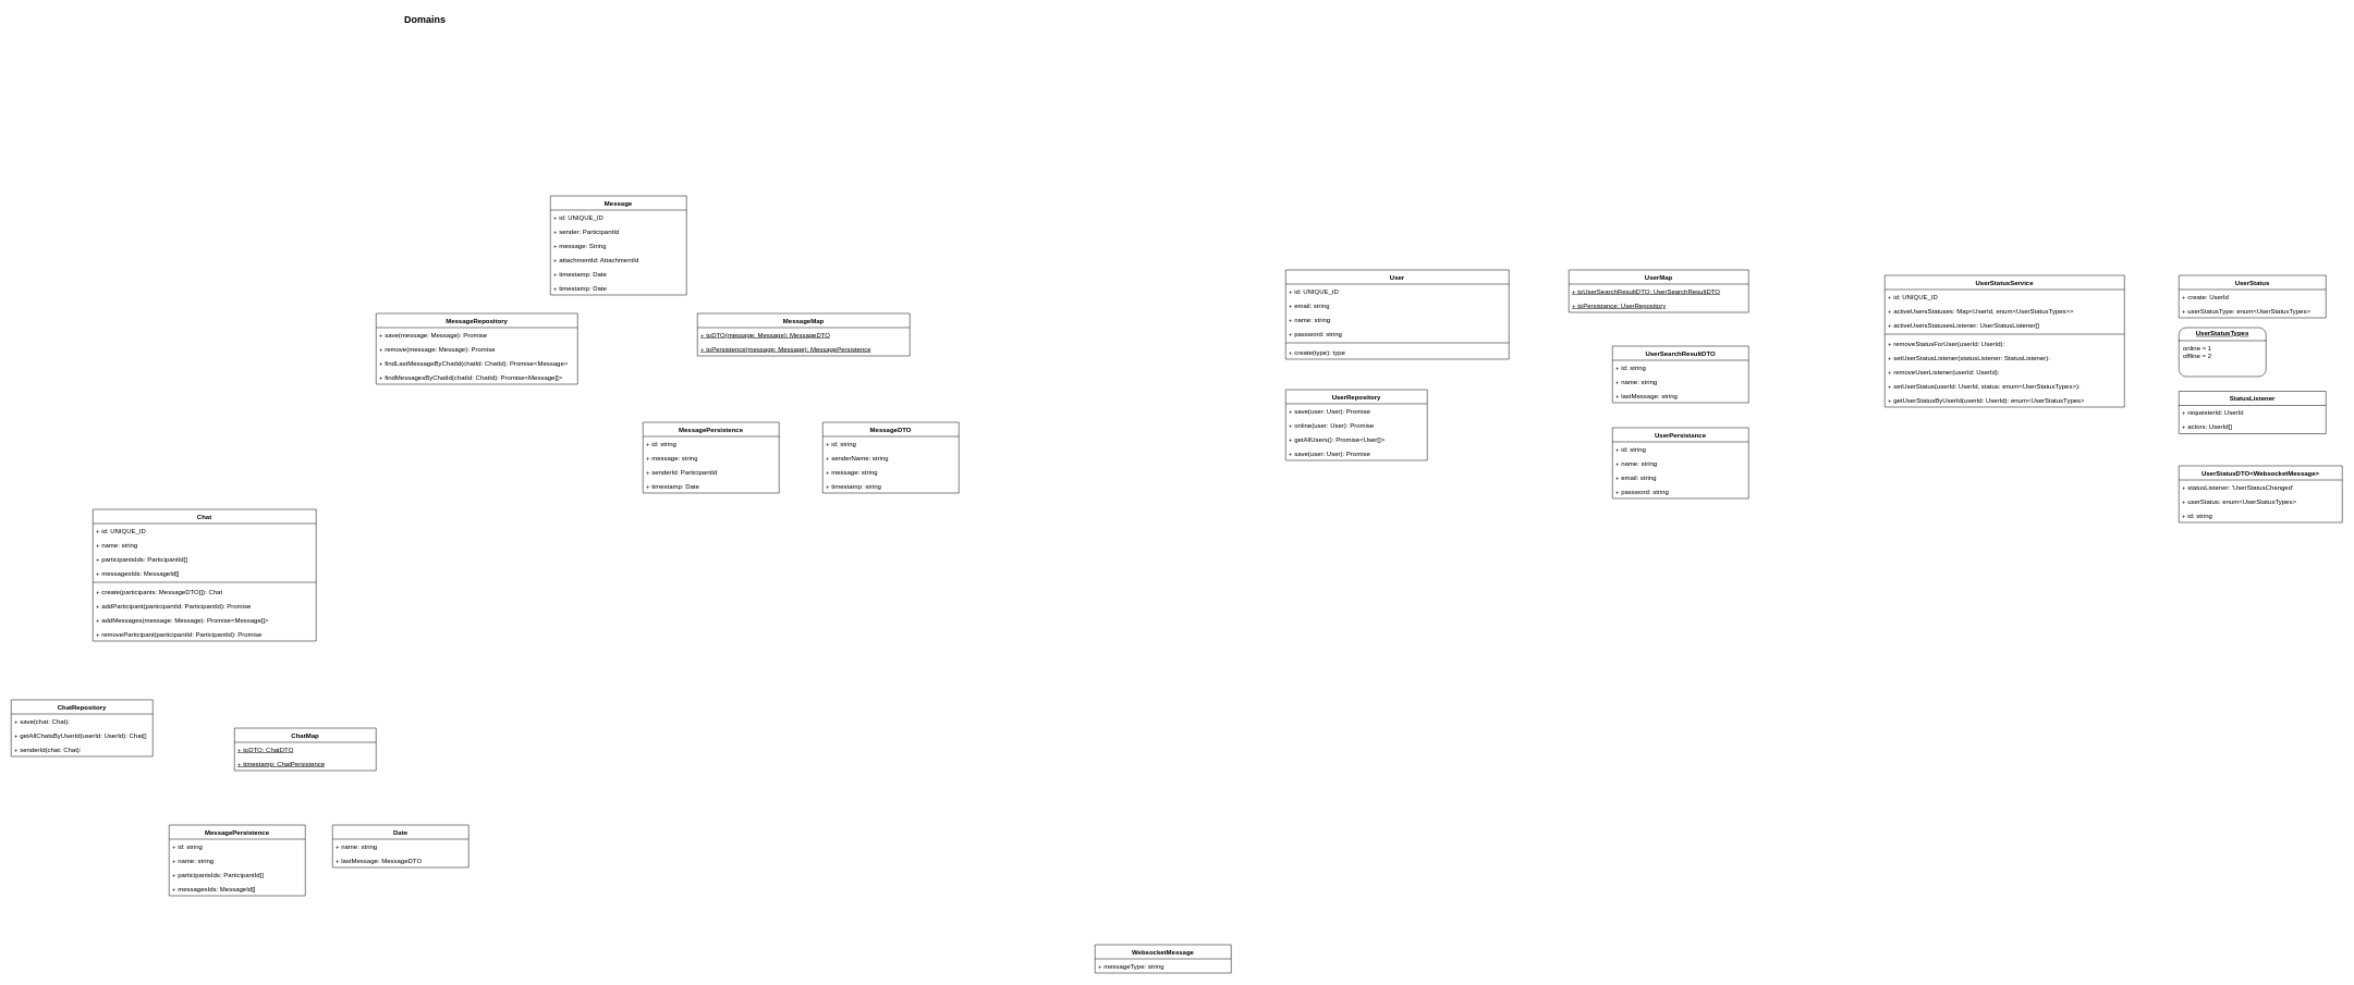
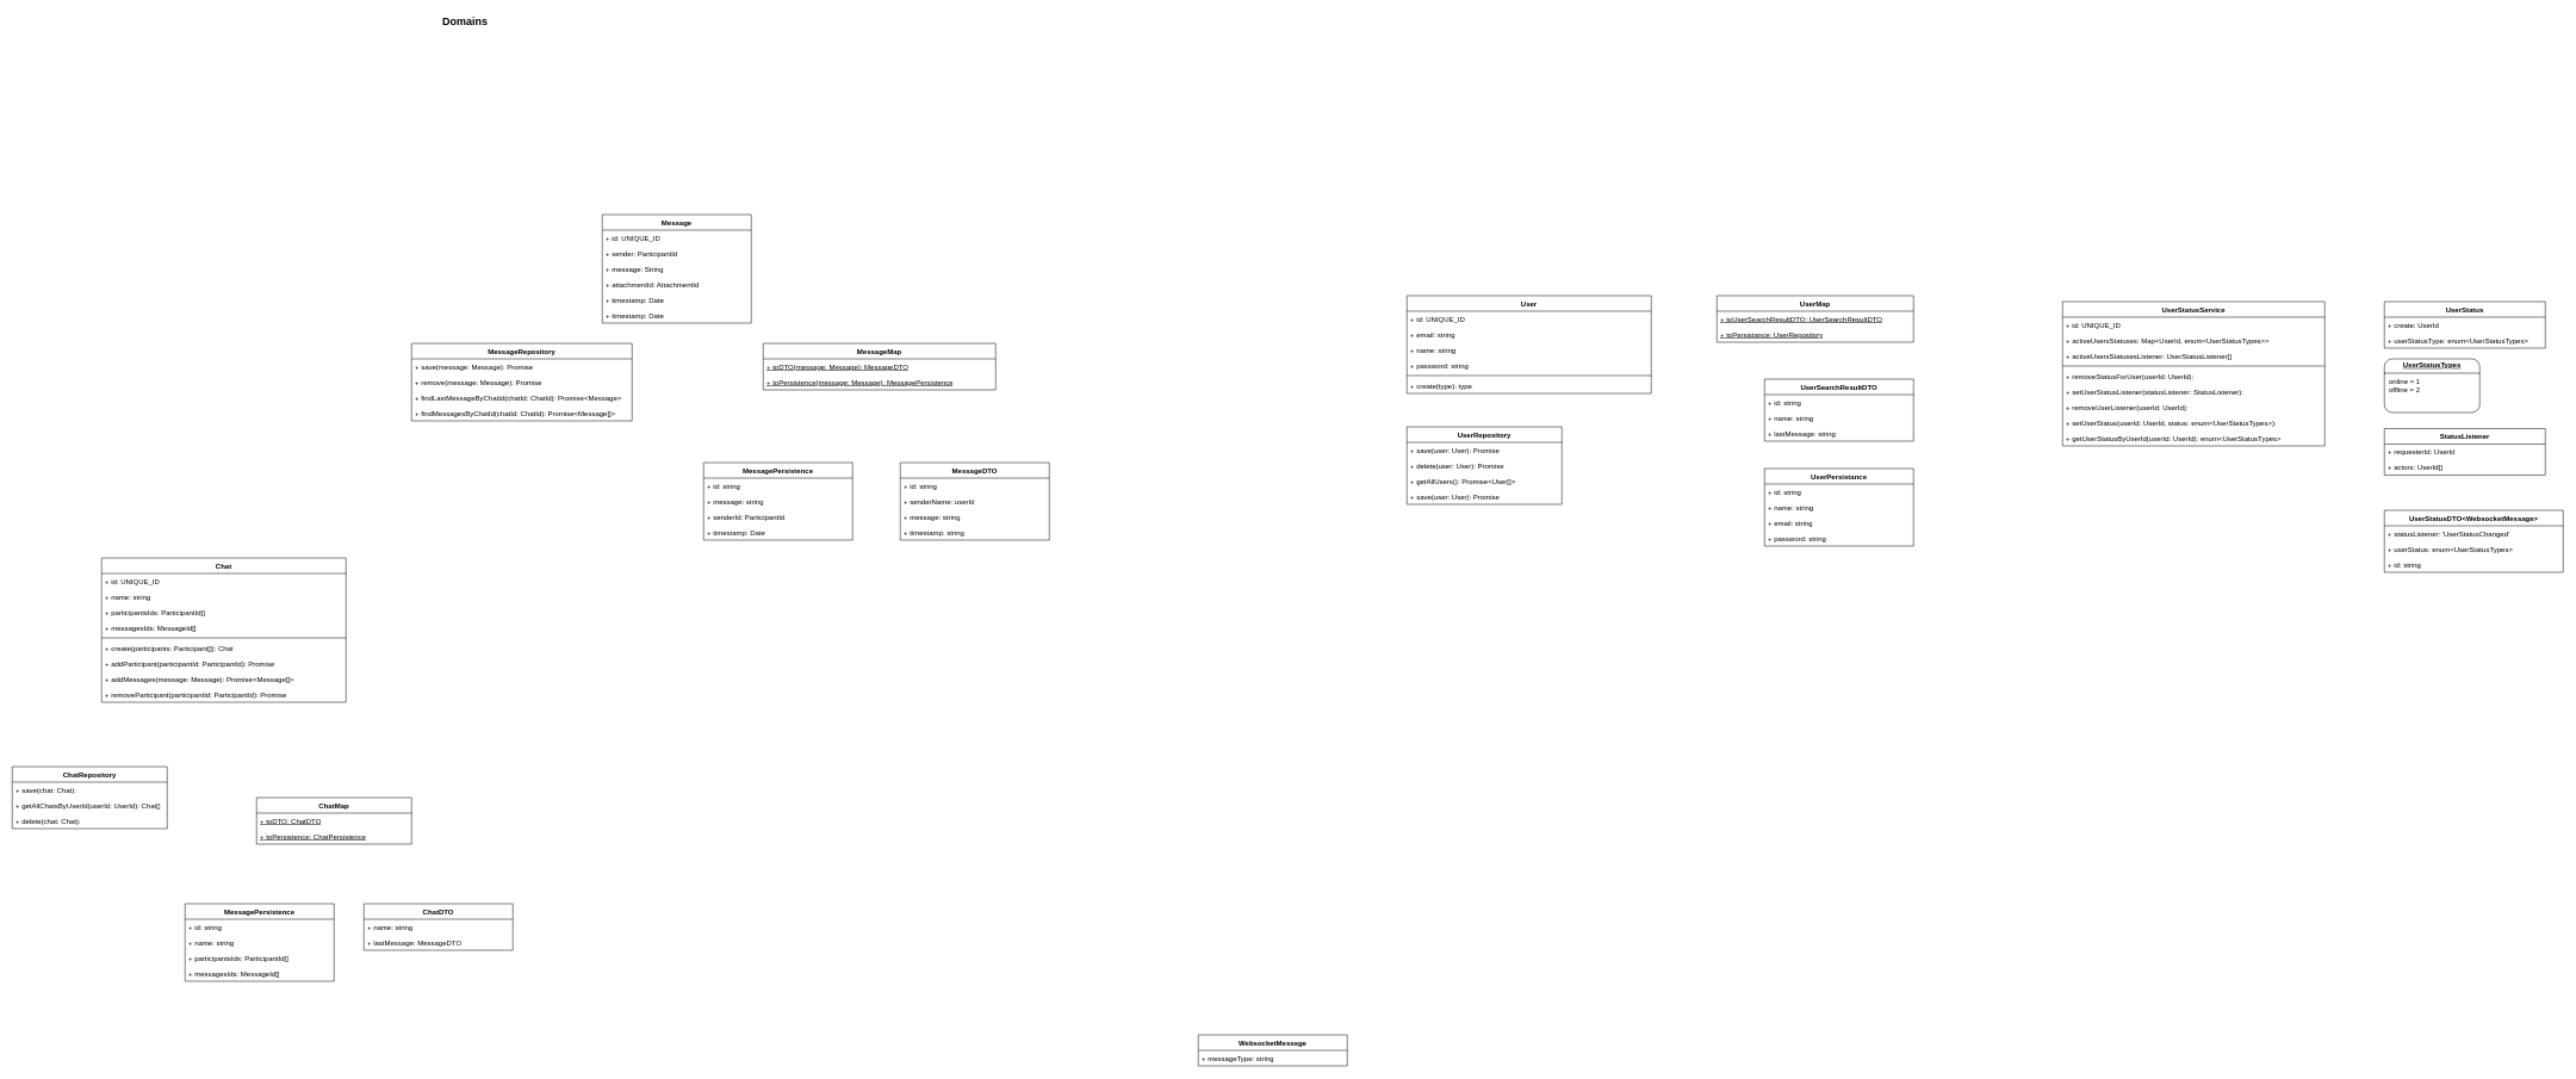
- <mxCell id="38" value="+ online(user: User): Promise&amp;nbsp;" style="text;strokeColor=none;fillColor=none;align=left;verticalAlign=top;spacingLeft=4;spacingRight=4;overflow=hidden;rotatable=0;points=[[0,0.5],[1,0.5]];portConstraint=eastwest;whiteSpace=wrap;html=1;" parent="36" vertex="1"><mxGeometry y="52" width="260" height="26" as="geometry" /></mxCell>
+ <mxCell id="38" value="+ delete(user: User): Promise&amp;nbsp;" style="text;strokeColor=none;fillColor=none;align=left;verticalAlign=top;spacingLeft=4;spacingRight=4;overflow=hidden;rotatable=0;points=[[0,0.5],[1,0.5]];portConstraint=eastwest;whiteSpace=wrap;html=1;" parent="36" vertex="1"><mxGeometry y="52" width="260" height="26" as="geometry" /></mxCell>
- <mxCell id="46" value="+ senderName: string" style="text;strokeColor=none;fillColor=none;align=left;verticalAlign=top;spacingLeft=4;spacingRight=4;overflow=hidden;rotatable=0;points=[[0,0.5],[1,0.5]];portConstraint=eastwest;whiteSpace=wrap;html=1;" parent="44" vertex="1"><mxGeometry y="52" width="250" height="26" as="geometry" /></mxCell>
+ <mxCell id="46" value="+ senderName: userId" style="text;strokeColor=none;fillColor=none;align=left;verticalAlign=top;spacingLeft=4;spacingRight=4;overflow=hidden;rotatable=0;points=[[0,0.5],[1,0.5]];portConstraint=eastwest;whiteSpace=wrap;html=1;" parent="44" vertex="1"><mxGeometry y="52" width="250" height="26" as="geometry" /></mxCell>
- <mxCell id="16" value="+ create(participants: MessageDTO[]): Chat" style="text;strokeColor=none;fillColor=none;align=left;verticalAlign=top;spacingLeft=4;spacingRight=4;overflow=hidden;rotatable=0;points=[[0,0.5],[1,0.5]];portConstraint=eastwest;whiteSpace=wrap;html=1;" parent="10" vertex="1"><mxGeometry y="138" width="410" height="26" as="geometry" /></mxCell>
+ <mxCell id="16" value="+ create(participants: Participant[]): Chat" style="text;strokeColor=none;fillColor=none;align=left;verticalAlign=top;spacingLeft=4;spacingRight=4;overflow=hidden;rotatable=0;points=[[0,0.5],[1,0.5]];portConstraint=eastwest;whiteSpace=wrap;html=1;" parent="10" vertex="1"><mxGeometry y="138" width="410" height="26" as="geometry" /></mxCell>
- <mxCell id="30" value="+ senderId(chat: Chat):&amp;nbsp;" style="text;strokeColor=none;fillColor=none;align=left;verticalAlign=top;spacingLeft=4;spacingRight=4;overflow=hidden;rotatable=0;points=[[0,0.5],[1,0.5]];portConstraint=eastwest;whiteSpace=wrap;html=1;" parent="27" vertex="1"><mxGeometry y="78" width="260" height="26" as="geometry" /></mxCell>
+ <mxCell id="30" value="+ delete(chat: Chat):&amp;nbsp;" style="text;strokeColor=none;fillColor=none;align=left;verticalAlign=top;spacingLeft=4;spacingRight=4;overflow=hidden;rotatable=0;points=[[0,0.5],[1,0.5]];portConstraint=eastwest;whiteSpace=wrap;html=1;" parent="27" vertex="1"><mxGeometry y="78" width="260" height="26" as="geometry" /></mxCell>
- <mxCell id="56" value="&lt;u&gt;+ timestamp: ChatPersistence&lt;/u&gt;" style="text;strokeColor=none;fillColor=none;align=left;verticalAlign=top;spacingLeft=4;spacingRight=4;overflow=hidden;rotatable=0;points=[[0,0.5],[1,0.5]];portConstraint=eastwest;whiteSpace=wrap;html=1;" parent="54" vertex="1"><mxGeometry y="52" width="260" height="26" as="geometry" /></mxCell>
+ <mxCell id="56" value="&lt;u&gt;+ toPersistence: ChatPersistence&lt;/u&gt;" style="text;strokeColor=none;fillColor=none;align=left;verticalAlign=top;spacingLeft=4;spacingRight=4;overflow=hidden;rotatable=0;points=[[0,0.5],[1,0.5]];portConstraint=eastwest;whiteSpace=wrap;html=1;" parent="54" vertex="1"><mxGeometry y="52" width="260" height="26" as="geometry" /></mxCell>
- <mxCell id="57" value="&lt;div style=&quot;text-align: left;&quot;&gt;Date&lt;br&gt;&lt;/div&gt;" style="swimlane;fontStyle=1;align=center;verticalAlign=top;childLayout=stackLayout;horizontal=1;startSize=26;horizontalStack=0;resizeParent=1;resizeParentMax=0;resizeLast=0;collapsible=1;marginBottom=0;whiteSpace=wrap;html=1;" parent="1" vertex="1"><mxGeometry x="610" y="1515" width="250" height="78" as="geometry" /></mxCell>
+ <mxCell id="57" value="&lt;div style=&quot;text-align: left;&quot;&gt;ChatDTO&lt;br&gt;&lt;/div&gt;" style="swimlane;fontStyle=1;align=center;verticalAlign=top;childLayout=stackLayout;horizontal=1;startSize=26;horizontalStack=0;resizeParent=1;resizeParentMax=0;resizeLast=0;collapsible=1;marginBottom=0;whiteSpace=wrap;html=1;" parent="1" vertex="1"><mxGeometry x="610" y="1515" width="250" height="78" as="geometry" /></mxCell>
